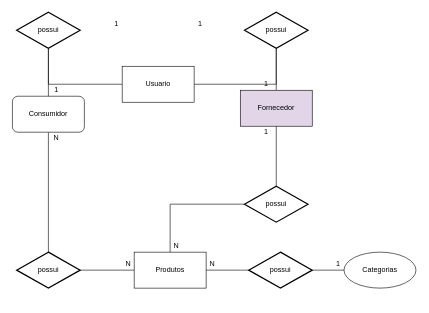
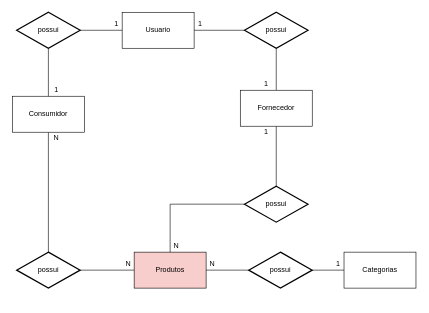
- <mxCell id="9" value="Usuario&lt;br&gt;" style="rounded=0;whiteSpace=wrap;html=1;" vertex="1" parent="1"><mxGeometry x="203" y="110" width="120" height="60" as="geometry" /></mxCell>
+ <mxCell id="9" value="Usuario&lt;br&gt;" style="rounded=0;whiteSpace=wrap;html=1;" vertex="1" parent="1"><mxGeometry x="203" y="20" width="120" height="60" as="geometry" /></mxCell>
- <mxCell id="20" value="Fornecedor&lt;br&gt;" style="rounded=0;whiteSpace=wrap;html=1;fillColor=#e1d5e7;" vertex="1" parent="1"><mxGeometry x="400" y="150" width="120" height="60" as="geometry" /></mxCell>
+ <mxCell id="20" value="Fornecedor&lt;br&gt;" style="rounded=0;whiteSpace=wrap;html=1;" vertex="1" parent="1"><mxGeometry x="400" y="150" width="120" height="60" as="geometry" /></mxCell>
- <mxCell id="21" value="Consumidor" style="whiteSpace=wrap;html=1;rounded=1;" vertex="1" parent="1"><mxGeometry x="20" y="160" width="120" height="60" as="geometry" /></mxCell>
+ <mxCell id="21" value="Consumidor" style="rounded=0;whiteSpace=wrap;html=1;" vertex="1" parent="1"><mxGeometry x="20" y="160" width="120" height="60" as="geometry" /></mxCell>
- <mxCell id="10" value="Produtos&lt;br&gt;" style="rounded=0;whiteSpace=wrap;html=1;" vertex="1" parent="1"><mxGeometry x="223" y="420" width="120" height="60" as="geometry" /></mxCell>
+ <mxCell id="10" value="Produtos&lt;br&gt;" style="rounded=0;whiteSpace=wrap;html=1;fillColor=#f8cecc;" vertex="1" parent="1"><mxGeometry x="223" y="420" width="120" height="60" as="geometry" /></mxCell>
- <mxCell id="11" value="Categorias&lt;br&gt;" style="ellipse;whiteSpace=wrap;html=1;" vertex="1" parent="1"><mxGeometry x="573" y="420" width="120" height="60" as="geometry" /></mxCell>
+ <mxCell id="11" value="Categorias&lt;br&gt;" style="rounded=0;whiteSpace=wrap;html=1;" vertex="1" parent="1"><mxGeometry x="573" y="420" width="120" height="60" as="geometry" /></mxCell>
